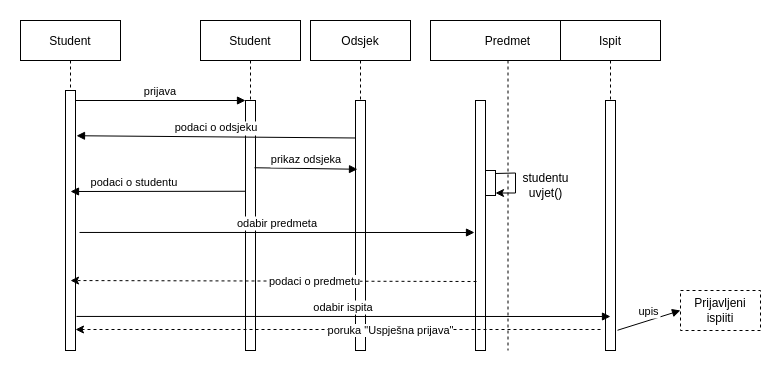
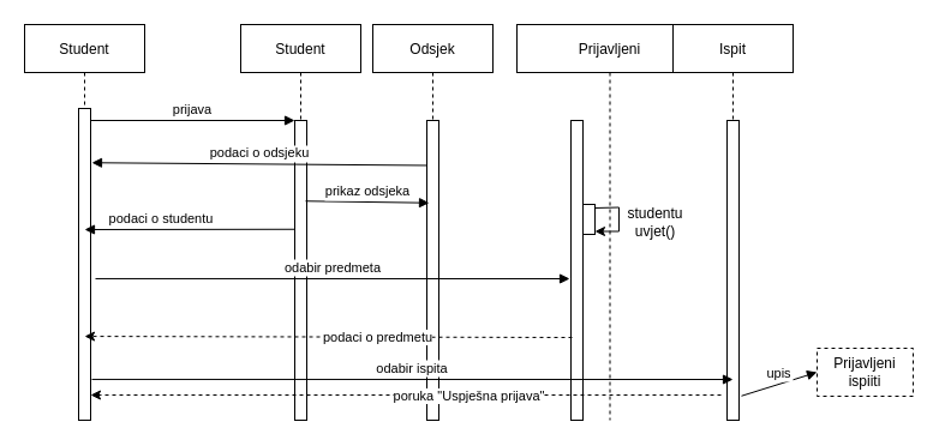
- <mxCell id="8" value="Predmet" style="shape=umlLifeline;perimeter=lifelinePerimeter;container=1;collapsible=0;recursiveResize=0;rounded=0;shadow=0;strokeWidth=1;" vertex="1" parent="1"><mxGeometry x="430" y="20" width="155" height="330" as="geometry" /></mxCell>
+ <mxCell id="8" value="Prijavljeni" style="shape=umlLifeline;perimeter=lifelinePerimeter;container=1;collapsible=0;recursiveResize=0;rounded=0;shadow=0;strokeWidth=1;" vertex="1" parent="1"><mxGeometry x="430" y="20" width="155" height="330" as="geometry" /></mxCell>
